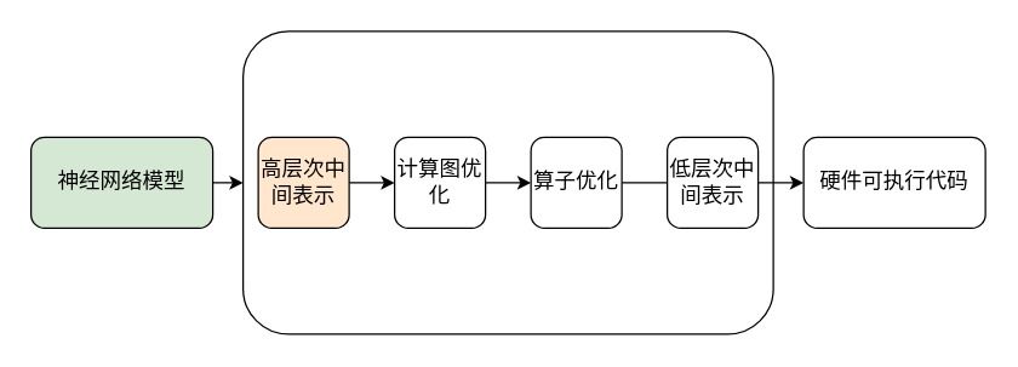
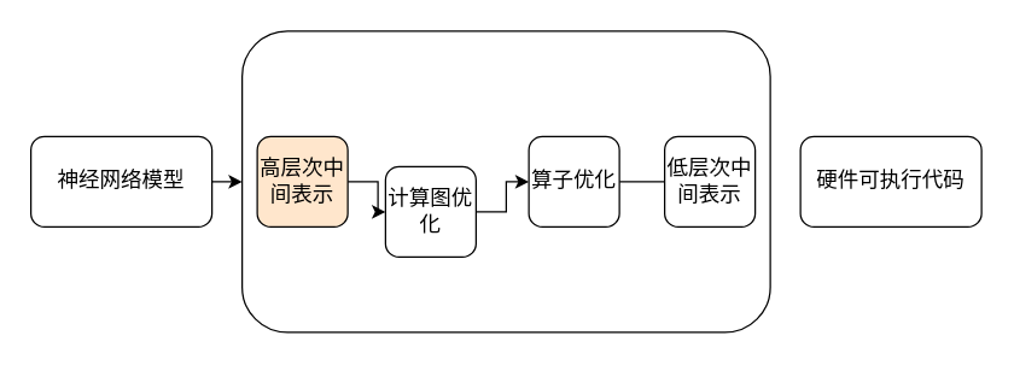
- <mxCell id="3" value="&lt;font face=&quot;simsun&quot; style=&quot;font-size: 14px&quot;&gt;神经网络模型&lt;/font&gt;" style="rounded=1;whiteSpace=wrap;html=1;fillColor=#d5e8d4;" vertex="1" parent="1"><mxGeometry x="20" y="90" width="120" height="60" as="geometry" /></mxCell>
+ <mxCell id="3" value="&lt;font face=&quot;simsun&quot; style=&quot;font-size: 14px&quot;&gt;神经网络模型&lt;/font&gt;" style="rounded=1;whiteSpace=wrap;html=1;" vertex="1" parent="1"><mxGeometry x="20" y="90" width="120" height="60" as="geometry" /></mxCell>
- <mxCell id="8" value="&lt;font style=&quot;font-size: 14px&quot; face=&quot;simsun&quot;&gt;计算图优化&lt;/font&gt;" style="rounded=1;whiteSpace=wrap;html=1;" vertex="1" parent="1"><mxGeometry x="260" y="90" width="60" height="60" as="geometry" /></mxCell>
+ <mxCell id="8" value="&lt;font style=&quot;font-size: 14px&quot; face=&quot;simsun&quot;&gt;计算图优化&lt;/font&gt;" style="rounded=1;whiteSpace=wrap;html=1;" vertex="1" parent="1"><mxGeometry x="255" y="110" width="60" height="60" as="geometry" /></mxCell>
- <mxCell id="11" style="edgeStyle=orthogonalEdgeStyle;rounded=0;orthogonalLoop=1;jettySize=auto;html=1;exitX=1;exitY=0.5;exitDx=0;exitDy=0;entryX=0;entryY=0.5;entryDx=0;entryDy=0;" edge="1" parent="1" source="12" target="13"><mxGeometry relative="1" as="geometry" /></mxCell>
